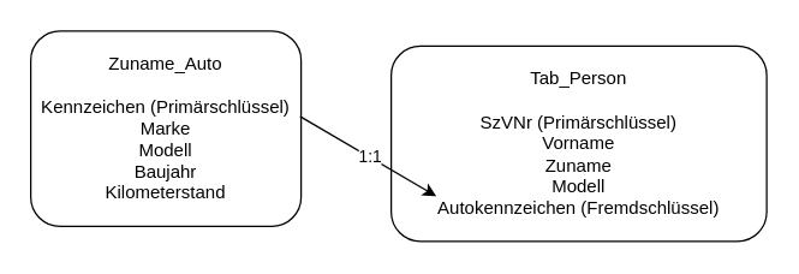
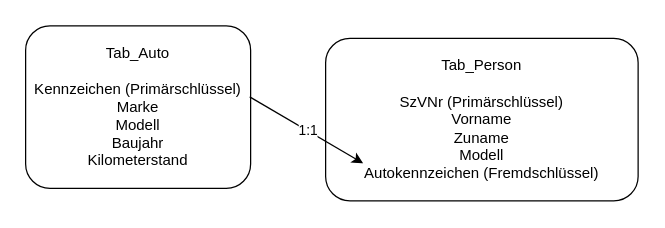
- <mxCell id="2" value="Zuname_Auto&lt;div&gt;&lt;br&gt;&lt;/div&gt;&lt;div&gt;Kennzeichen (Primärschlüssel)&lt;/div&gt;&lt;div&gt;Marke&lt;/div&gt;&lt;div&gt;Modell&lt;/div&gt;&lt;div&gt;Baujahr&lt;/div&gt;&lt;div&gt;Kilometerstand&lt;/div&gt;" style="rounded=1;whiteSpace=wrap;html=1;" vertex="1" parent="1"><mxGeometry x="20" y="20" width="180" height="130" as="geometry" /></mxCell>
+ <mxCell id="2" value="Tab_Auto&lt;div&gt;&lt;br&gt;&lt;/div&gt;&lt;div&gt;Kennzeichen (Primärschlüssel)&lt;/div&gt;&lt;div&gt;Marke&lt;/div&gt;&lt;div&gt;Modell&lt;/div&gt;&lt;div&gt;Baujahr&lt;/div&gt;&lt;div&gt;Kilometerstand&lt;/div&gt;" style="rounded=1;whiteSpace=wrap;html=1;" vertex="1" parent="1"><mxGeometry x="20" y="20" width="180" height="130" as="geometry" /></mxCell>
